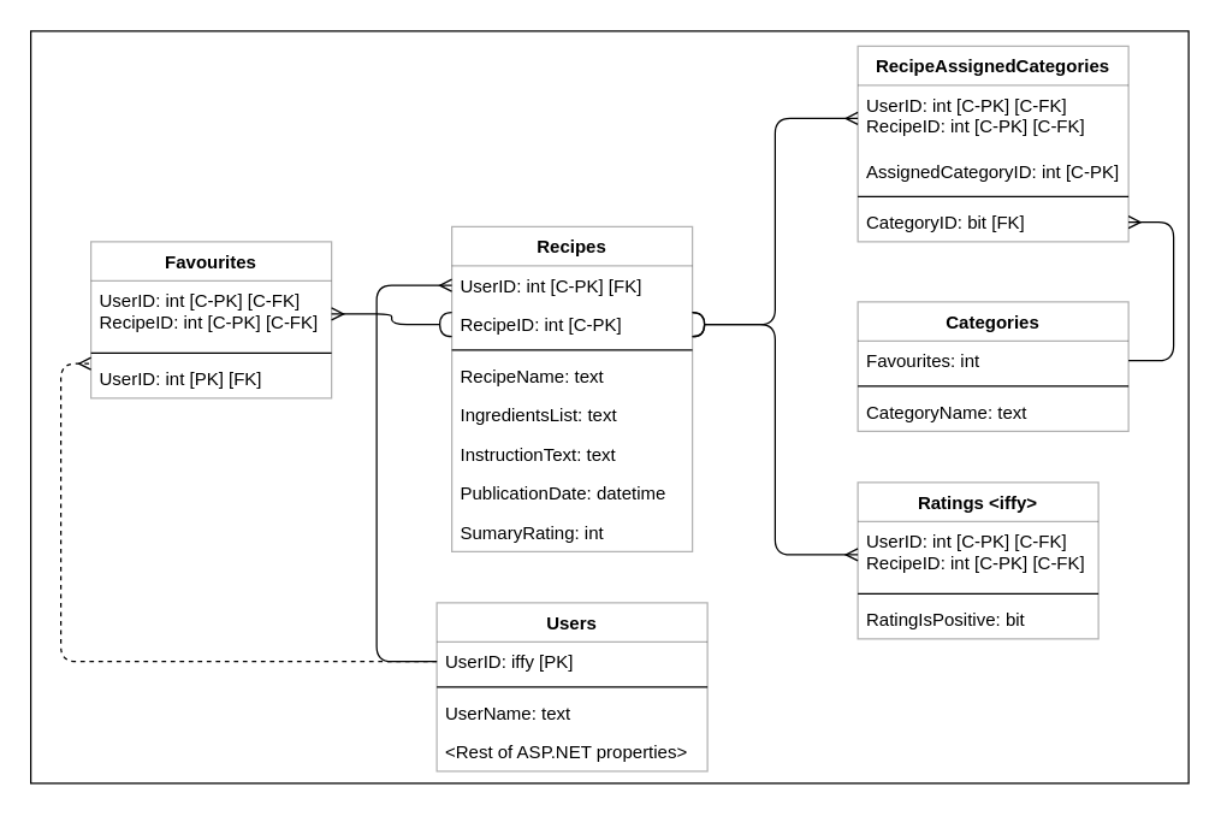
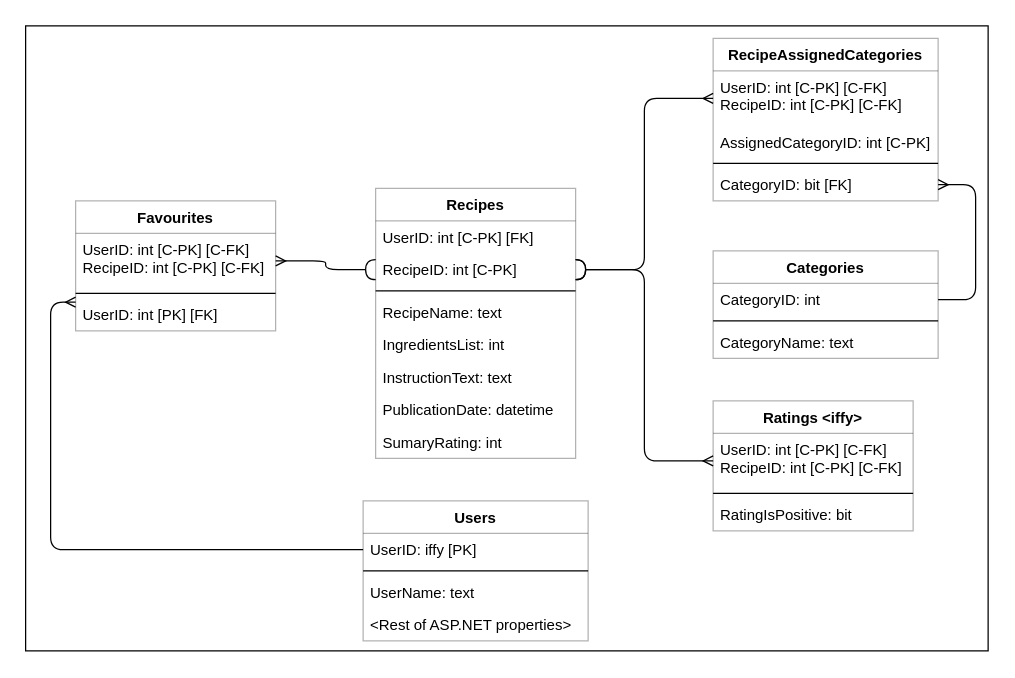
- <mxCell id="22" value="Favourites: int" style="text;strokeColor=none;align=left;verticalAlign=top;spacingLeft=4;spacingRight=4;overflow=hidden;rotatable=0;points=[[0,0.5],[1,0.5]];portConstraint=eastwest;" vertex="1" parent="21"><mxGeometry y="26" width="180" height="26" as="geometry" /></mxCell>
+ <mxCell id="22" value="CategoryID: int" style="text;strokeColor=none;align=left;verticalAlign=top;spacingLeft=4;spacingRight=4;overflow=hidden;rotatable=0;points=[[0,0.5],[1,0.5]];portConstraint=eastwest;" vertex="1" parent="21"><mxGeometry y="26" width="180" height="26" as="geometry" /></mxCell>
- <mxCell id="8" value="IngredientsList: text" style="text;strokeColor=none;fillColor=none;align=left;verticalAlign=top;spacingLeft=4;spacingRight=4;overflow=hidden;rotatable=0;points=[[0,0.5],[1,0.5]];portConstraint=eastwest;" vertex="1" parent="3"><mxGeometry y="112" width="160" height="26" as="geometry" /></mxCell>
+ <mxCell id="8" value="IngredientsList: int" style="text;strokeColor=none;fillColor=none;align=left;verticalAlign=top;spacingLeft=4;spacingRight=4;overflow=hidden;rotatable=0;points=[[0,0.5],[1,0.5]];portConstraint=eastwest;" vertex="1" parent="3"><mxGeometry y="112" width="160" height="26" as="geometry" /></mxCell>
- <mxCell id="36" style="edgeStyle=orthogonalEdgeStyle;orthogonalLoop=1;jettySize=auto;html=1;endArrow=ERmany;endFill=0;" edge="1" parent="1" source="17" target="4"><mxGeometry relative="1" as="geometry"><Array as="points"><mxPoint x="250" y="439" /><mxPoint x="250" y="189" /></Array></mxGeometry></mxCell>
- <mxCell id="37" style="edgeStyle=orthogonalEdgeStyle;orthogonalLoop=1;jettySize=auto;html=1;endArrow=ERmany;endFill=0;dashed=1;" edge="1" parent="1" source="17" target="15"><mxGeometry relative="1" as="geometry"><Array as="points"><mxPoint x="40" y="439" /><mxPoint x="40" y="241" /></Array></mxGeometry></mxCell>
+ <mxCell id="37" style="edgeStyle=orthogonalEdgeStyle;orthogonalLoop=1;jettySize=auto;html=1;endArrow=ERmany;endFill=0;" edge="1" parent="1" source="17" target="15"><mxGeometry relative="1" as="geometry"><Array as="points"><mxPoint x="40" y="439" /><mxPoint x="40" y="241" /></Array></mxGeometry></mxCell>
